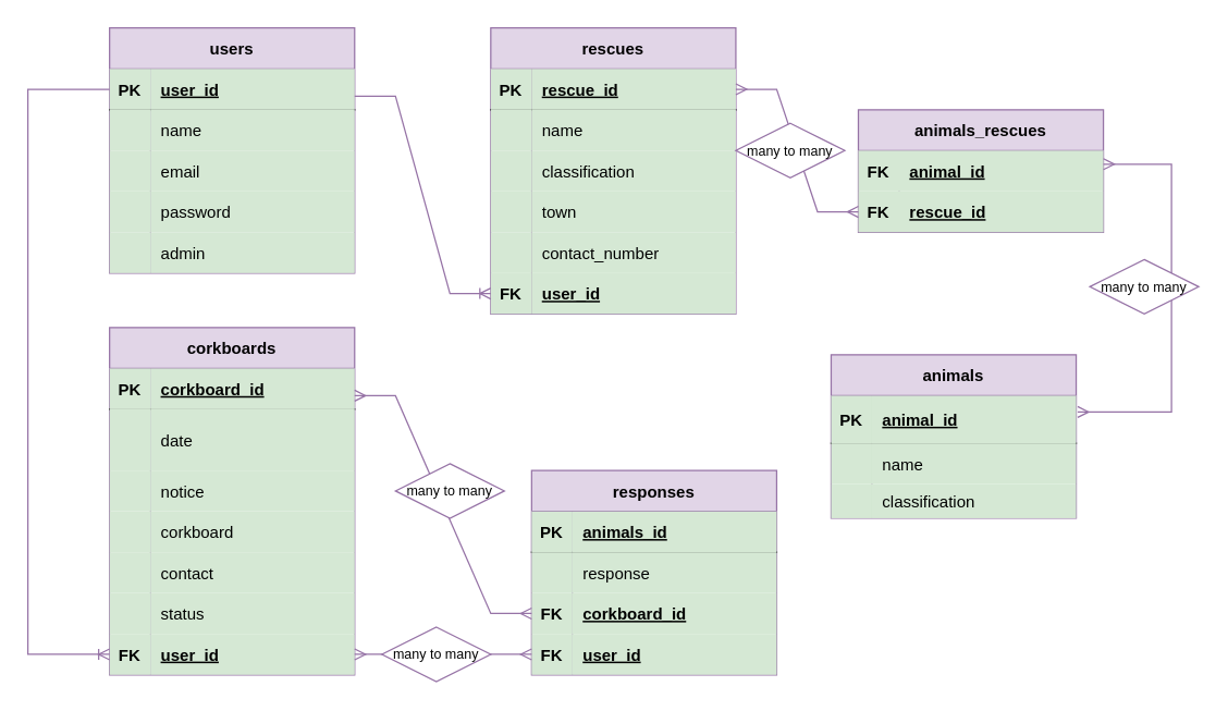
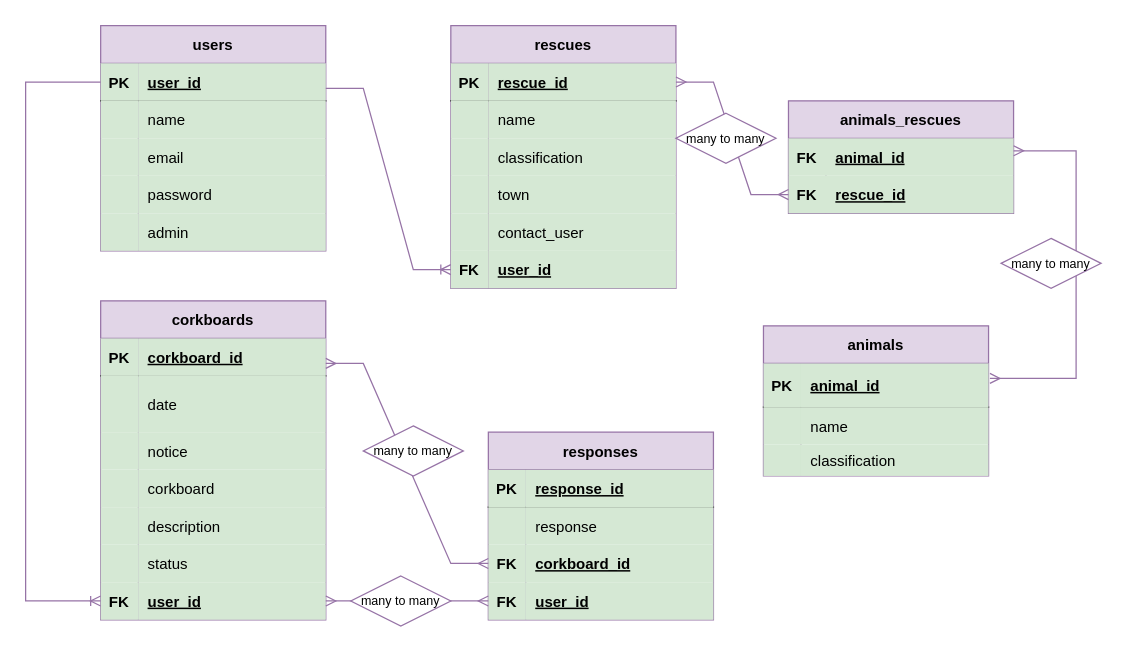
- <mxCell id="33" value="contact_number" style="shape=partialRectangle;connectable=0;fillColor=#d5e8d4;top=0;left=0;bottom=0;right=0;align=left;spacingLeft=6;overflow=hidden;strokeColor=#82b366;" vertex="1" parent="31"><mxGeometry x="30" width="150" height="30" as="geometry"><mxRectangle width="150" height="30" as="alternateBounds" /></mxGeometry></mxCell>
+ <mxCell id="33" value="contact_user" style="shape=partialRectangle;connectable=0;fillColor=#d5e8d4;top=0;left=0;bottom=0;right=0;align=left;spacingLeft=6;overflow=hidden;strokeColor=#82b366;" vertex="1" parent="31"><mxGeometry x="30" width="150" height="30" as="geometry"><mxRectangle width="150" height="30" as="alternateBounds" /></mxGeometry></mxCell>
- <mxCell id="79" value="animals_id" style="shape=partialRectangle;connectable=0;fillColor=#d5e8d4;top=0;left=0;bottom=0;right=0;align=left;spacingLeft=6;fontStyle=5;overflow=hidden;strokeColor=#82b366;" vertex="1" parent="77"><mxGeometry x="30" width="150" height="30" as="geometry"><mxRectangle width="150" height="30" as="alternateBounds" /></mxGeometry></mxCell>
+ <mxCell id="79" value="response_id" style="shape=partialRectangle;connectable=0;fillColor=#d5e8d4;top=0;left=0;bottom=0;right=0;align=left;spacingLeft=6;fontStyle=5;overflow=hidden;strokeColor=#82b366;" vertex="1" parent="77"><mxGeometry x="30" width="150" height="30" as="geometry"><mxRectangle width="150" height="30" as="alternateBounds" /></mxGeometry></mxCell>
- <mxCell id="69" value="contact" style="shape=partialRectangle;connectable=0;fillColor=#d5e8d4;top=0;left=0;bottom=0;right=0;align=left;spacingLeft=6;overflow=hidden;strokeColor=#82b366;" vertex="1" parent="67"><mxGeometry x="30" width="150" height="30" as="geometry"><mxRectangle width="150" height="30" as="alternateBounds" /></mxGeometry></mxCell>
+ <mxCell id="69" value="description" style="shape=partialRectangle;connectable=0;fillColor=#d5e8d4;top=0;left=0;bottom=0;right=0;align=left;spacingLeft=6;overflow=hidden;strokeColor=#82b366;" vertex="1" parent="67"><mxGeometry x="30" width="150" height="30" as="geometry"><mxRectangle width="150" height="30" as="alternateBounds" /></mxGeometry></mxCell>
